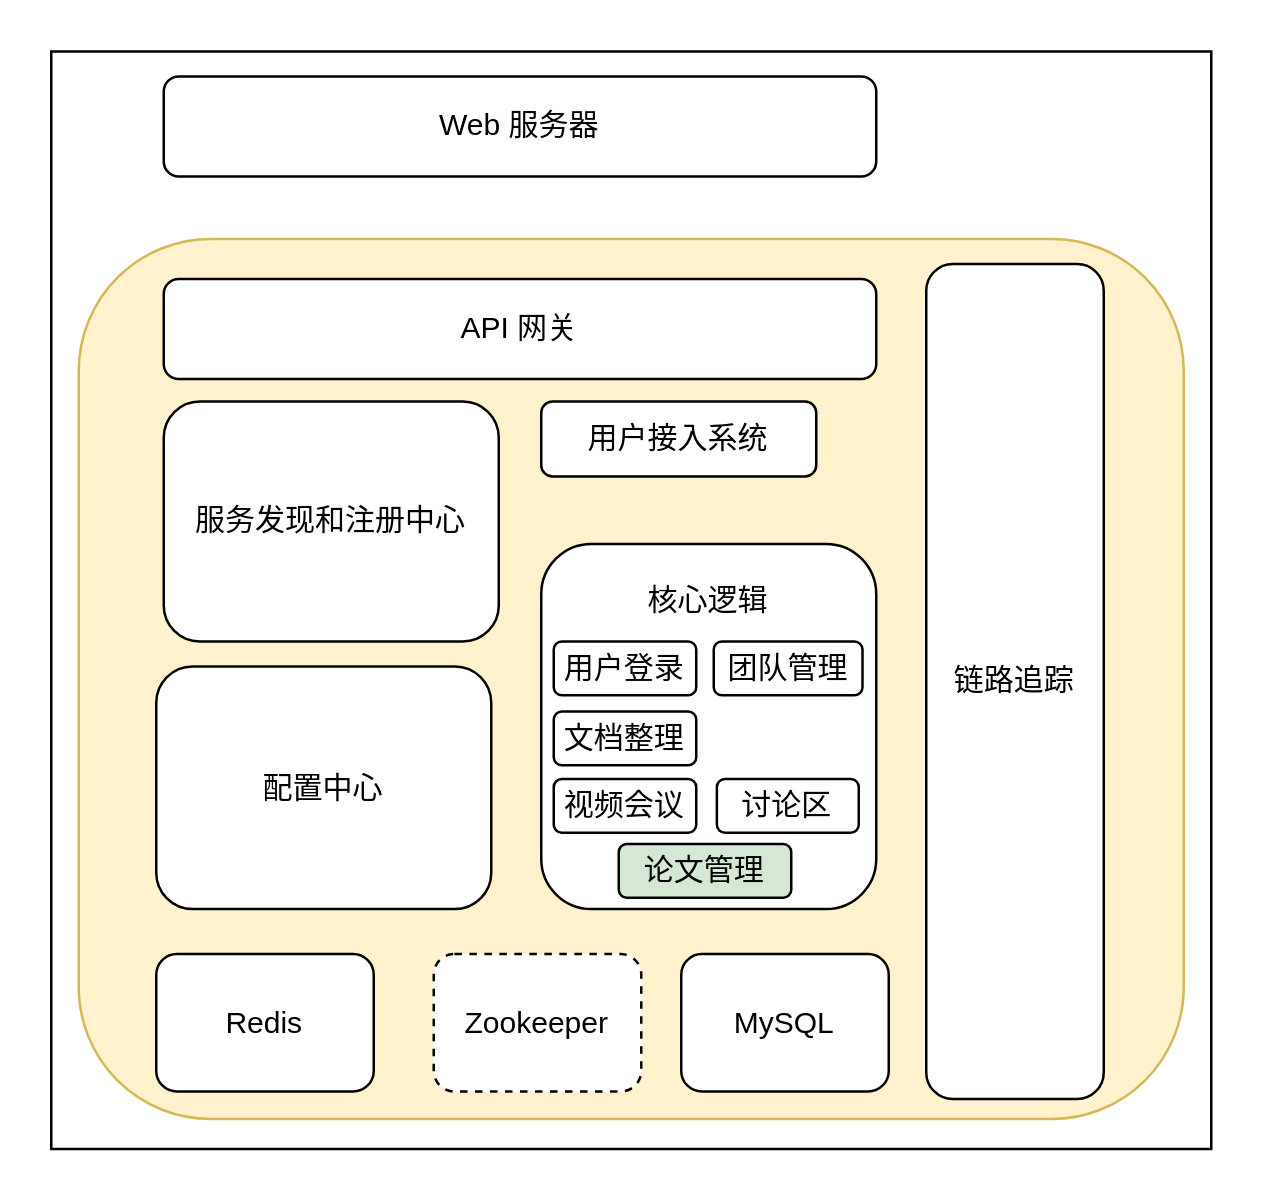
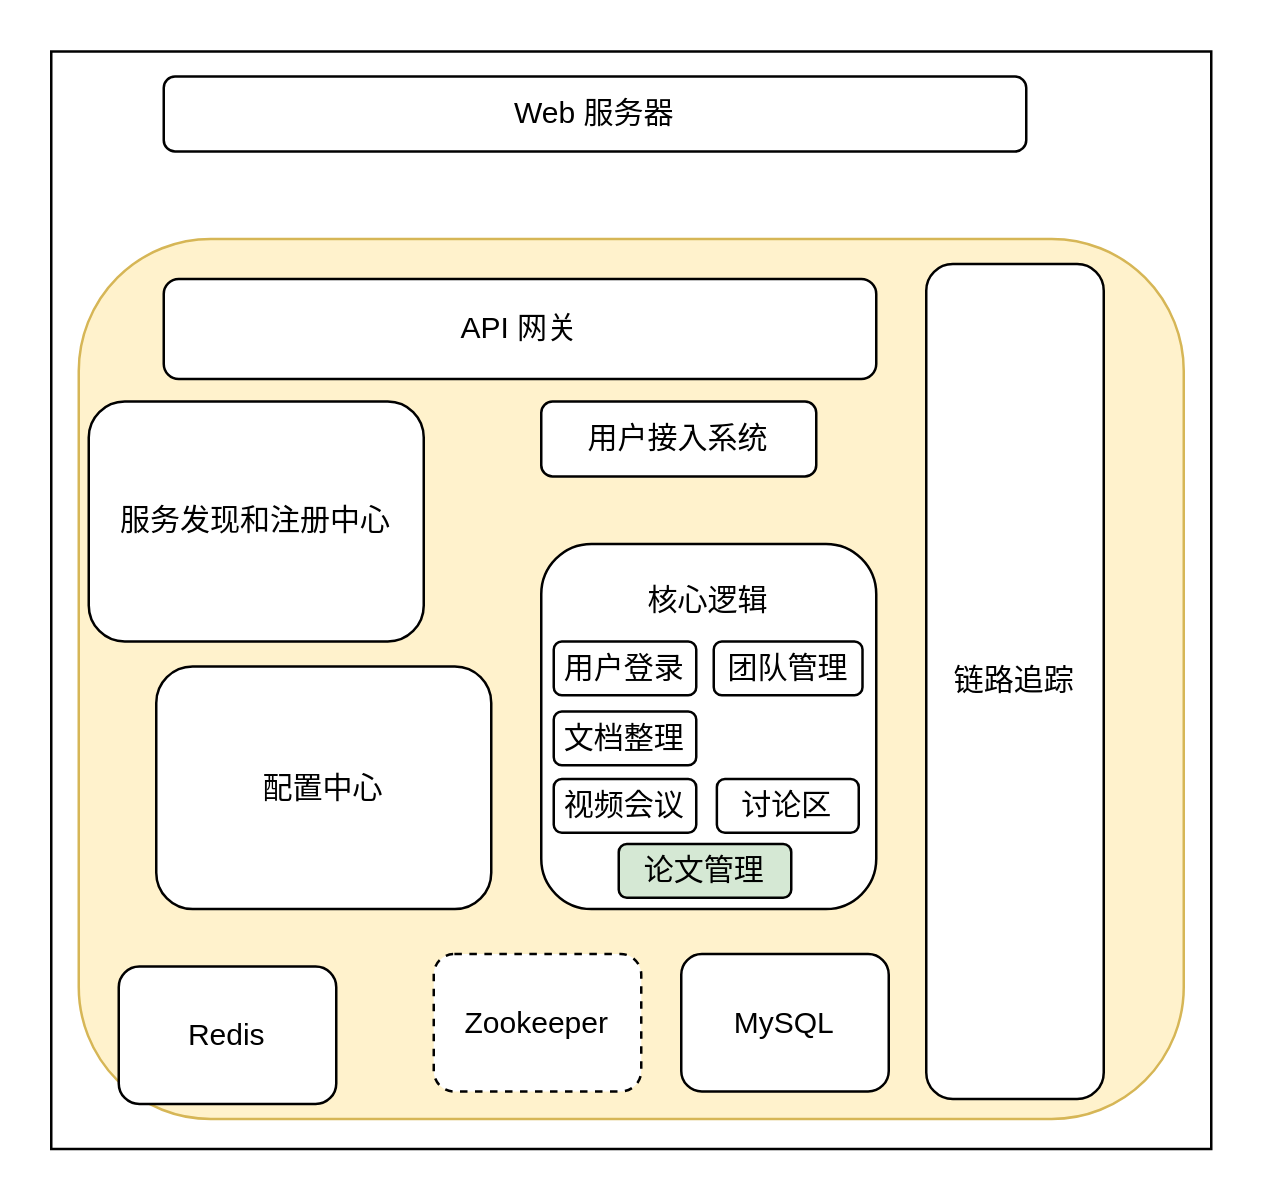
- <mxCell id="13" value="Web 服务器" style="rounded=1;whiteSpace=wrap;html=1;" parent="1" vertex="1"><mxGeometry x="65" y="30" width="285" height="40" as="geometry" /></mxCell>
+ <mxCell id="13" value="Web 服务器" style="rounded=1;whiteSpace=wrap;html=1;" parent="1" vertex="1"><mxGeometry x="65" y="30" width="345" height="30" as="geometry" /></mxCell>
- <mxCell id="8" value="服务发现和注册中心" style="rounded=1;whiteSpace=wrap;html=1;" parent="1" vertex="1"><mxGeometry x="65" y="160" width="134" height="96" as="geometry" /></mxCell>
+ <mxCell id="8" value="服务发现和注册中心" style="rounded=1;whiteSpace=wrap;html=1;" parent="1" vertex="1"><mxGeometry x="35" y="160" width="134" height="96" as="geometry" /></mxCell>
- <mxCell id="10" value="Redis" style="rounded=1;whiteSpace=wrap;html=1;" parent="1" vertex="1"><mxGeometry x="62" y="381" width="87" height="55" as="geometry" /></mxCell>
+ <mxCell id="10" value="Redis" style="rounded=1;whiteSpace=wrap;html=1;" parent="1" vertex="1"><mxGeometry x="47" y="386" width="87" height="55" as="geometry" /></mxCell>
